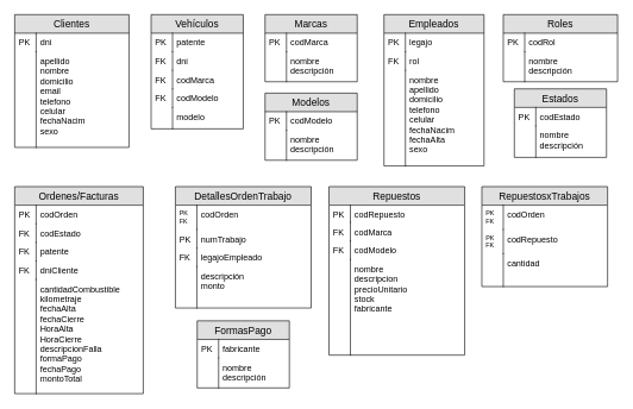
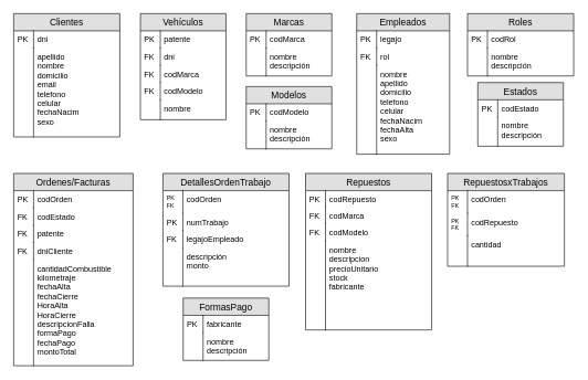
- <mxCell id="16" value="modelo" style="shape=partialRectangle;top=0;left=0;right=0;bottom=0;align=left;verticalAlign=top;fillColor=none;spacingLeft=34;spacingRight=4;overflow=hidden;rotatable=0;points=[[0,0.5],[1,0.5]];portConstraint=eastwest;dropTarget=0;fontSize=12;" parent="7" vertex="1"><mxGeometry y="130" width="129" height="30" as="geometry" /></mxCell>
+ <mxCell id="16" value="nombre" style="shape=partialRectangle;top=0;left=0;right=0;bottom=0;align=left;verticalAlign=top;fillColor=none;spacingLeft=34;spacingRight=4;overflow=hidden;rotatable=0;points=[[0,0.5],[1,0.5]];portConstraint=eastwest;dropTarget=0;fontSize=12;" parent="7" vertex="1"><mxGeometry y="130" width="129" height="30" as="geometry" /></mxCell>
